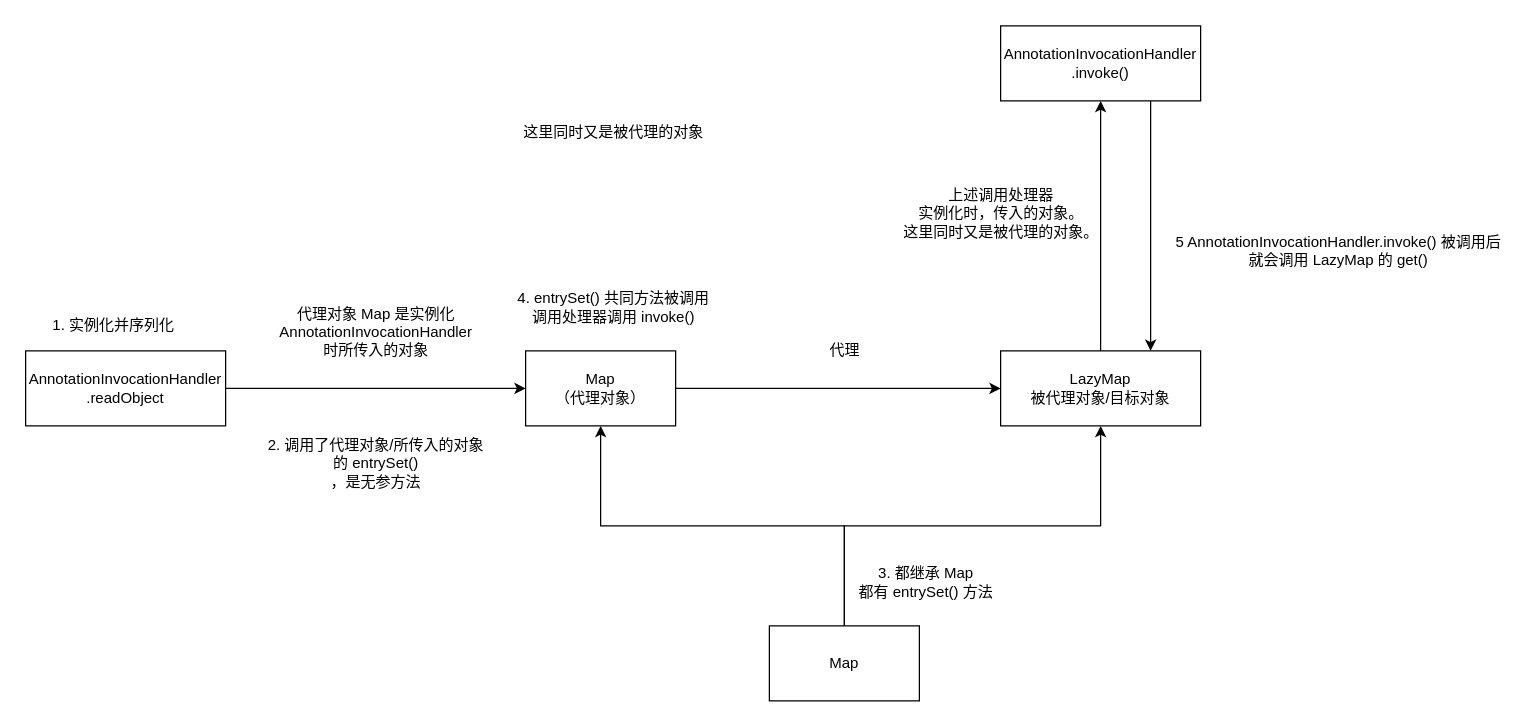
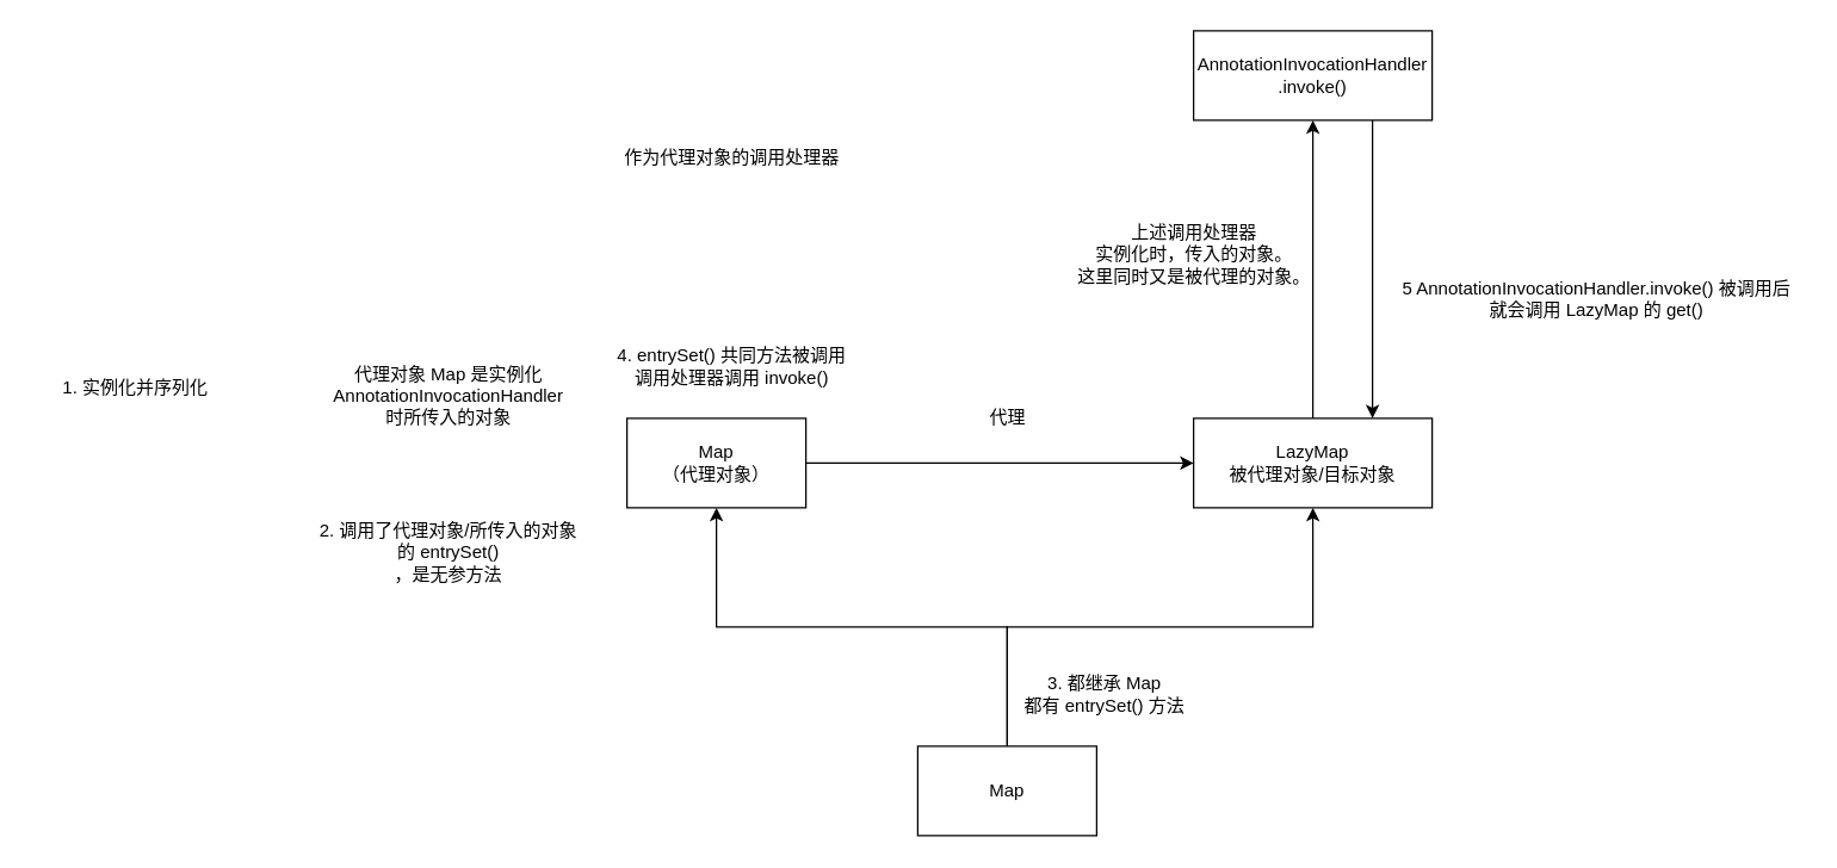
- <mxCell id="14" value="这里同时又是被代理的对象" style="text;html=1;align=center;verticalAlign=middle;resizable=0;points=[];autosize=1;strokeColor=none;fillColor=none;" parent="1" vertex="1"><mxGeometry x="405" y="90" width="170" height="30" as="geometry" /></mxCell>
+ <mxCell id="14" value="作为代理对象的调用处理器" style="text;html=1;align=center;verticalAlign=middle;resizable=0;points=[];autosize=1;strokeColor=none;fillColor=none;" parent="1" vertex="1"><mxGeometry x="405" y="90" width="170" height="30" as="geometry" /></mxCell>
- <mxCell id="7" value="AnnotationInvocationHandler&lt;br&gt;.readObject" style="rounded=0;whiteSpace=wrap;html=1;" parent="1" vertex="1"><mxGeometry x="20" y="280" width="160" height="60" as="geometry" /></mxCell>
- <mxCell id="6" style="edgeStyle=orthogonalEdgeStyle;rounded=0;orthogonalLoop=1;jettySize=auto;html=1;entryX=0;entryY=0.5;entryDx=0;entryDy=0;" parent="1" source="7" target="9" edge="1"><mxGeometry relative="1" as="geometry" /></mxCell>
